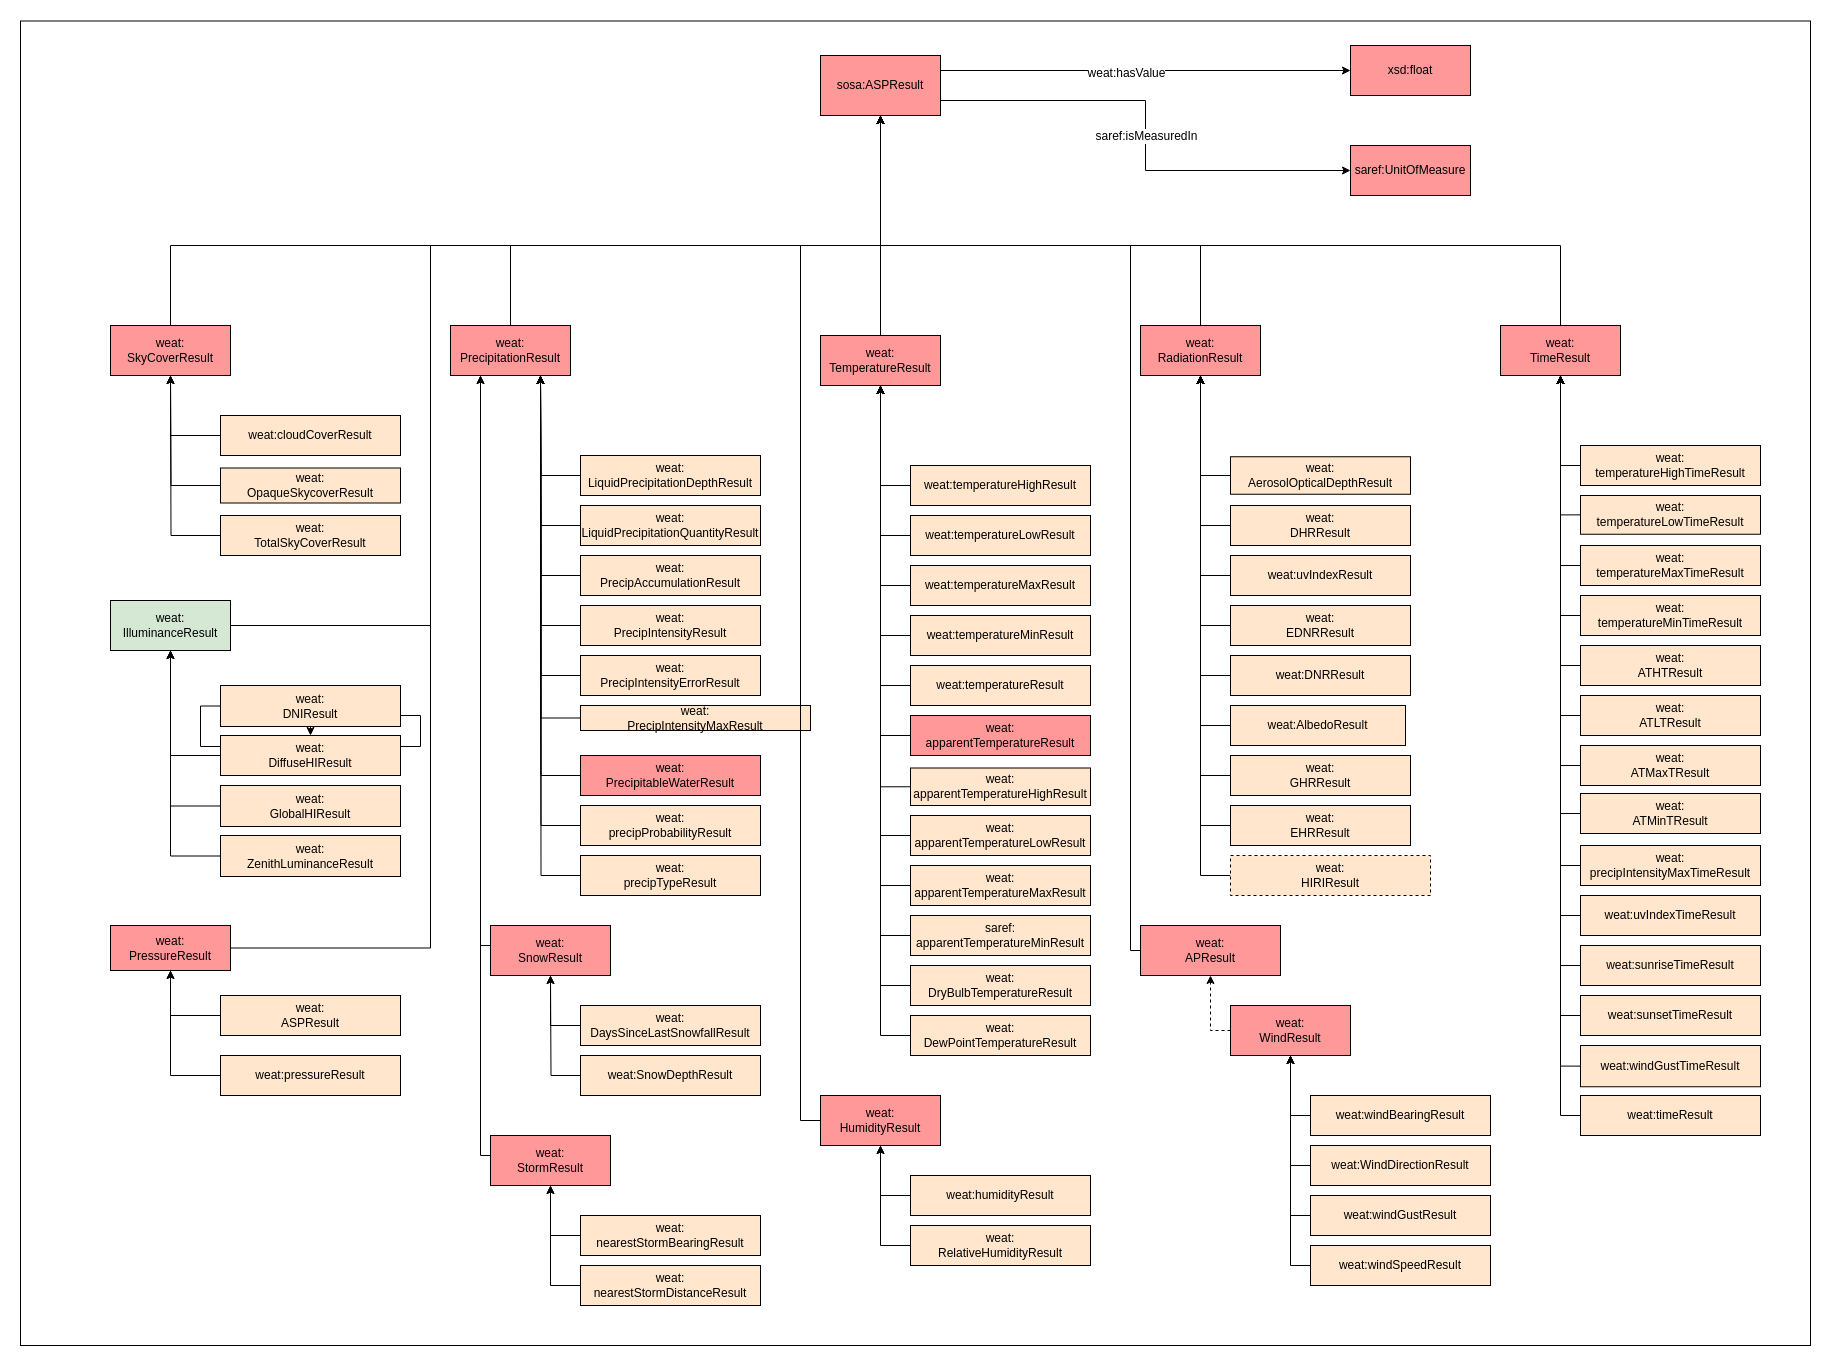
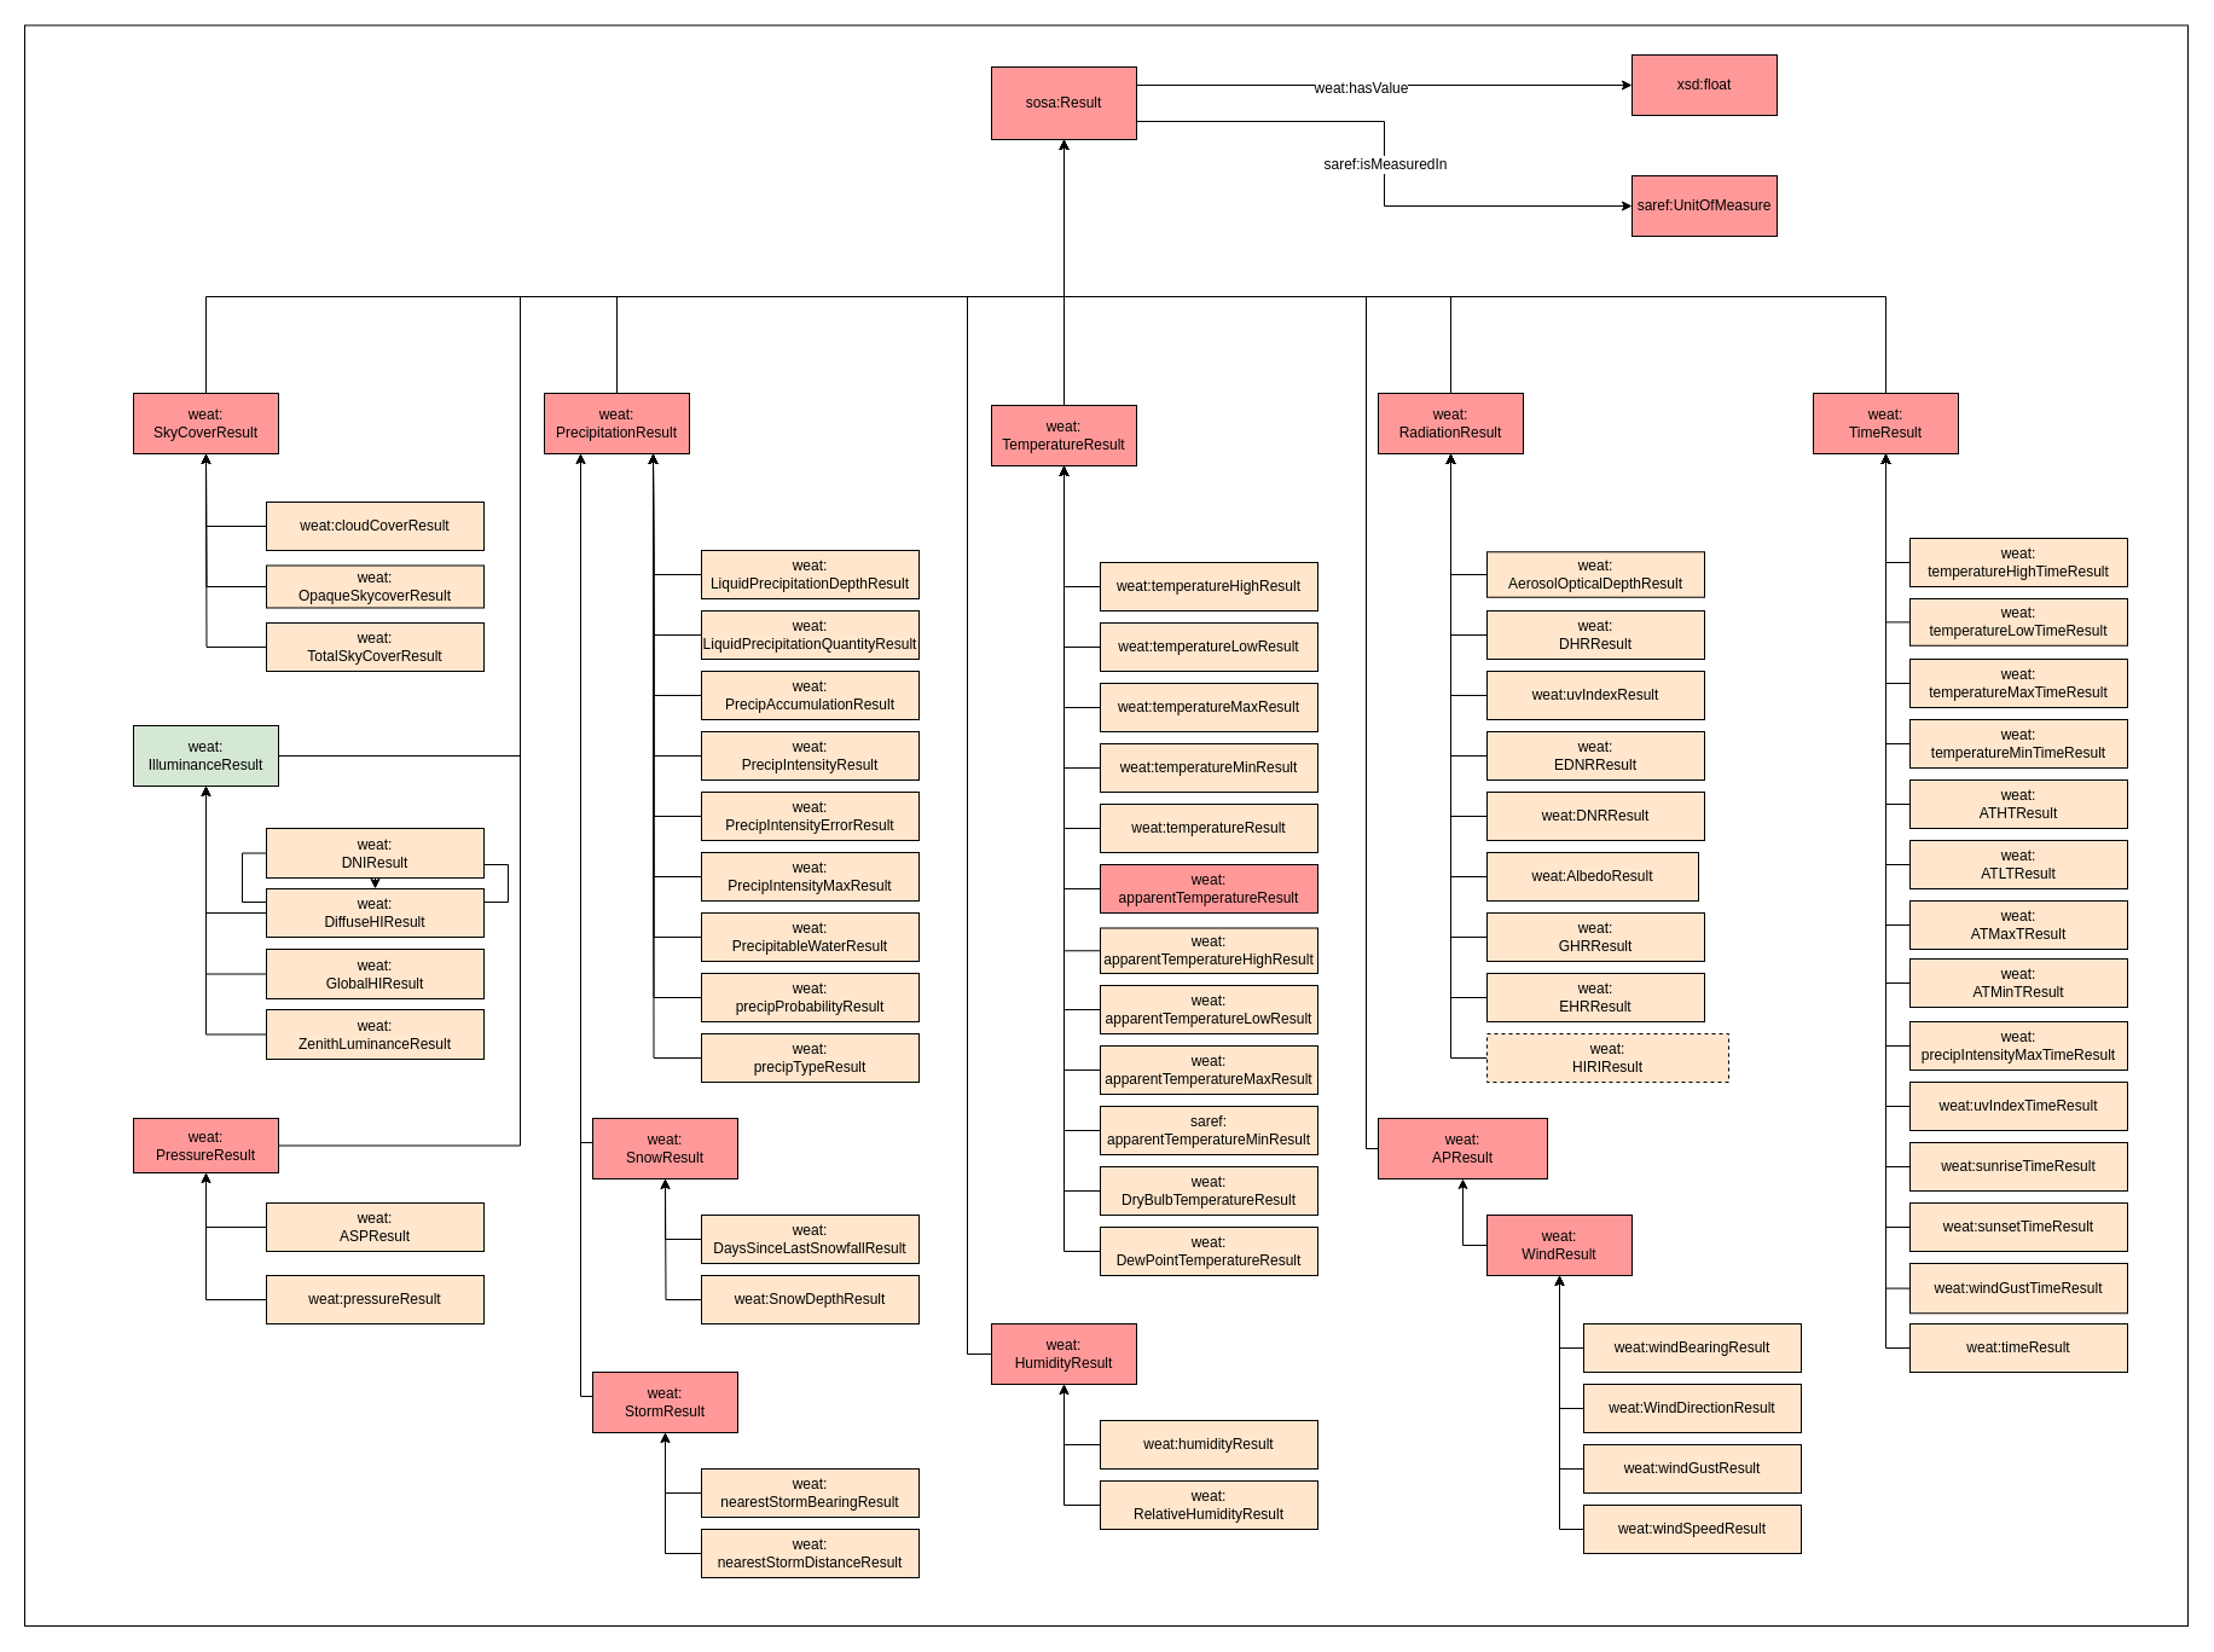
- <mxCell id="7" value="sosa:ASPResult" style="rounded=0;whiteSpace=wrap;html=1;fillColor=#FF9999;" vertex="1" parent="1"><mxGeometry x="820" y="55" width="120" height="60" as="geometry" /></mxCell>
+ <mxCell id="7" value="sosa:Result" style="rounded=0;whiteSpace=wrap;html=1;fillColor=#FF9999;" vertex="1" parent="1"><mxGeometry x="820" y="55" width="120" height="60" as="geometry" /></mxCell>
- <mxCell id="29" value="weat:&lt;br&gt;PrecipIntensityMaxResult" style="rounded=0;whiteSpace=wrap;html=1;fillColor=#FFE6CC;" vertex="1" parent="1"><mxGeometry x="580" y="705" width="230" height="25" as="geometry" /></mxCell>
+ <mxCell id="29" value="weat:&lt;br&gt;PrecipIntensityMaxResult" style="rounded=0;whiteSpace=wrap;html=1;fillColor=#FFE6CC;" vertex="1" parent="1"><mxGeometry x="580" y="705" width="180" height="40" as="geometry" /></mxCell>
- <mxCell id="31" value="weat:&lt;br&gt;PrecipitableWaterResult" style="rounded=0;whiteSpace=wrap;html=1;fillColor=#ff9999;" vertex="1" parent="1"><mxGeometry x="580" y="755" width="180" height="40" as="geometry" /></mxCell>
+ <mxCell id="31" value="weat:&lt;br&gt;PrecipitableWaterResult" style="rounded=0;whiteSpace=wrap;html=1;fillColor=#FFE6CC;" vertex="1" parent="1"><mxGeometry x="580" y="755" width="180" height="40" as="geometry" /></mxCell>
- <mxCell id="146" style="edgeStyle=orthogonalEdgeStyle;rounded=0;orthogonalLoop=1;jettySize=auto;html=1;exitX=0;exitY=0.5;exitDx=0;exitDy=0;dashed=1;" edge="1" parent="1" source="147" target="157"><mxGeometry relative="1" as="geometry" /></mxCell>
+ <mxCell id="146" style="edgeStyle=orthogonalEdgeStyle;rounded=0;orthogonalLoop=1;jettySize=auto;html=1;exitX=0;exitY=0.5;exitDx=0;exitDy=0;" edge="1" parent="1" source="147" target="157"><mxGeometry relative="1" as="geometry" /></mxCell>
